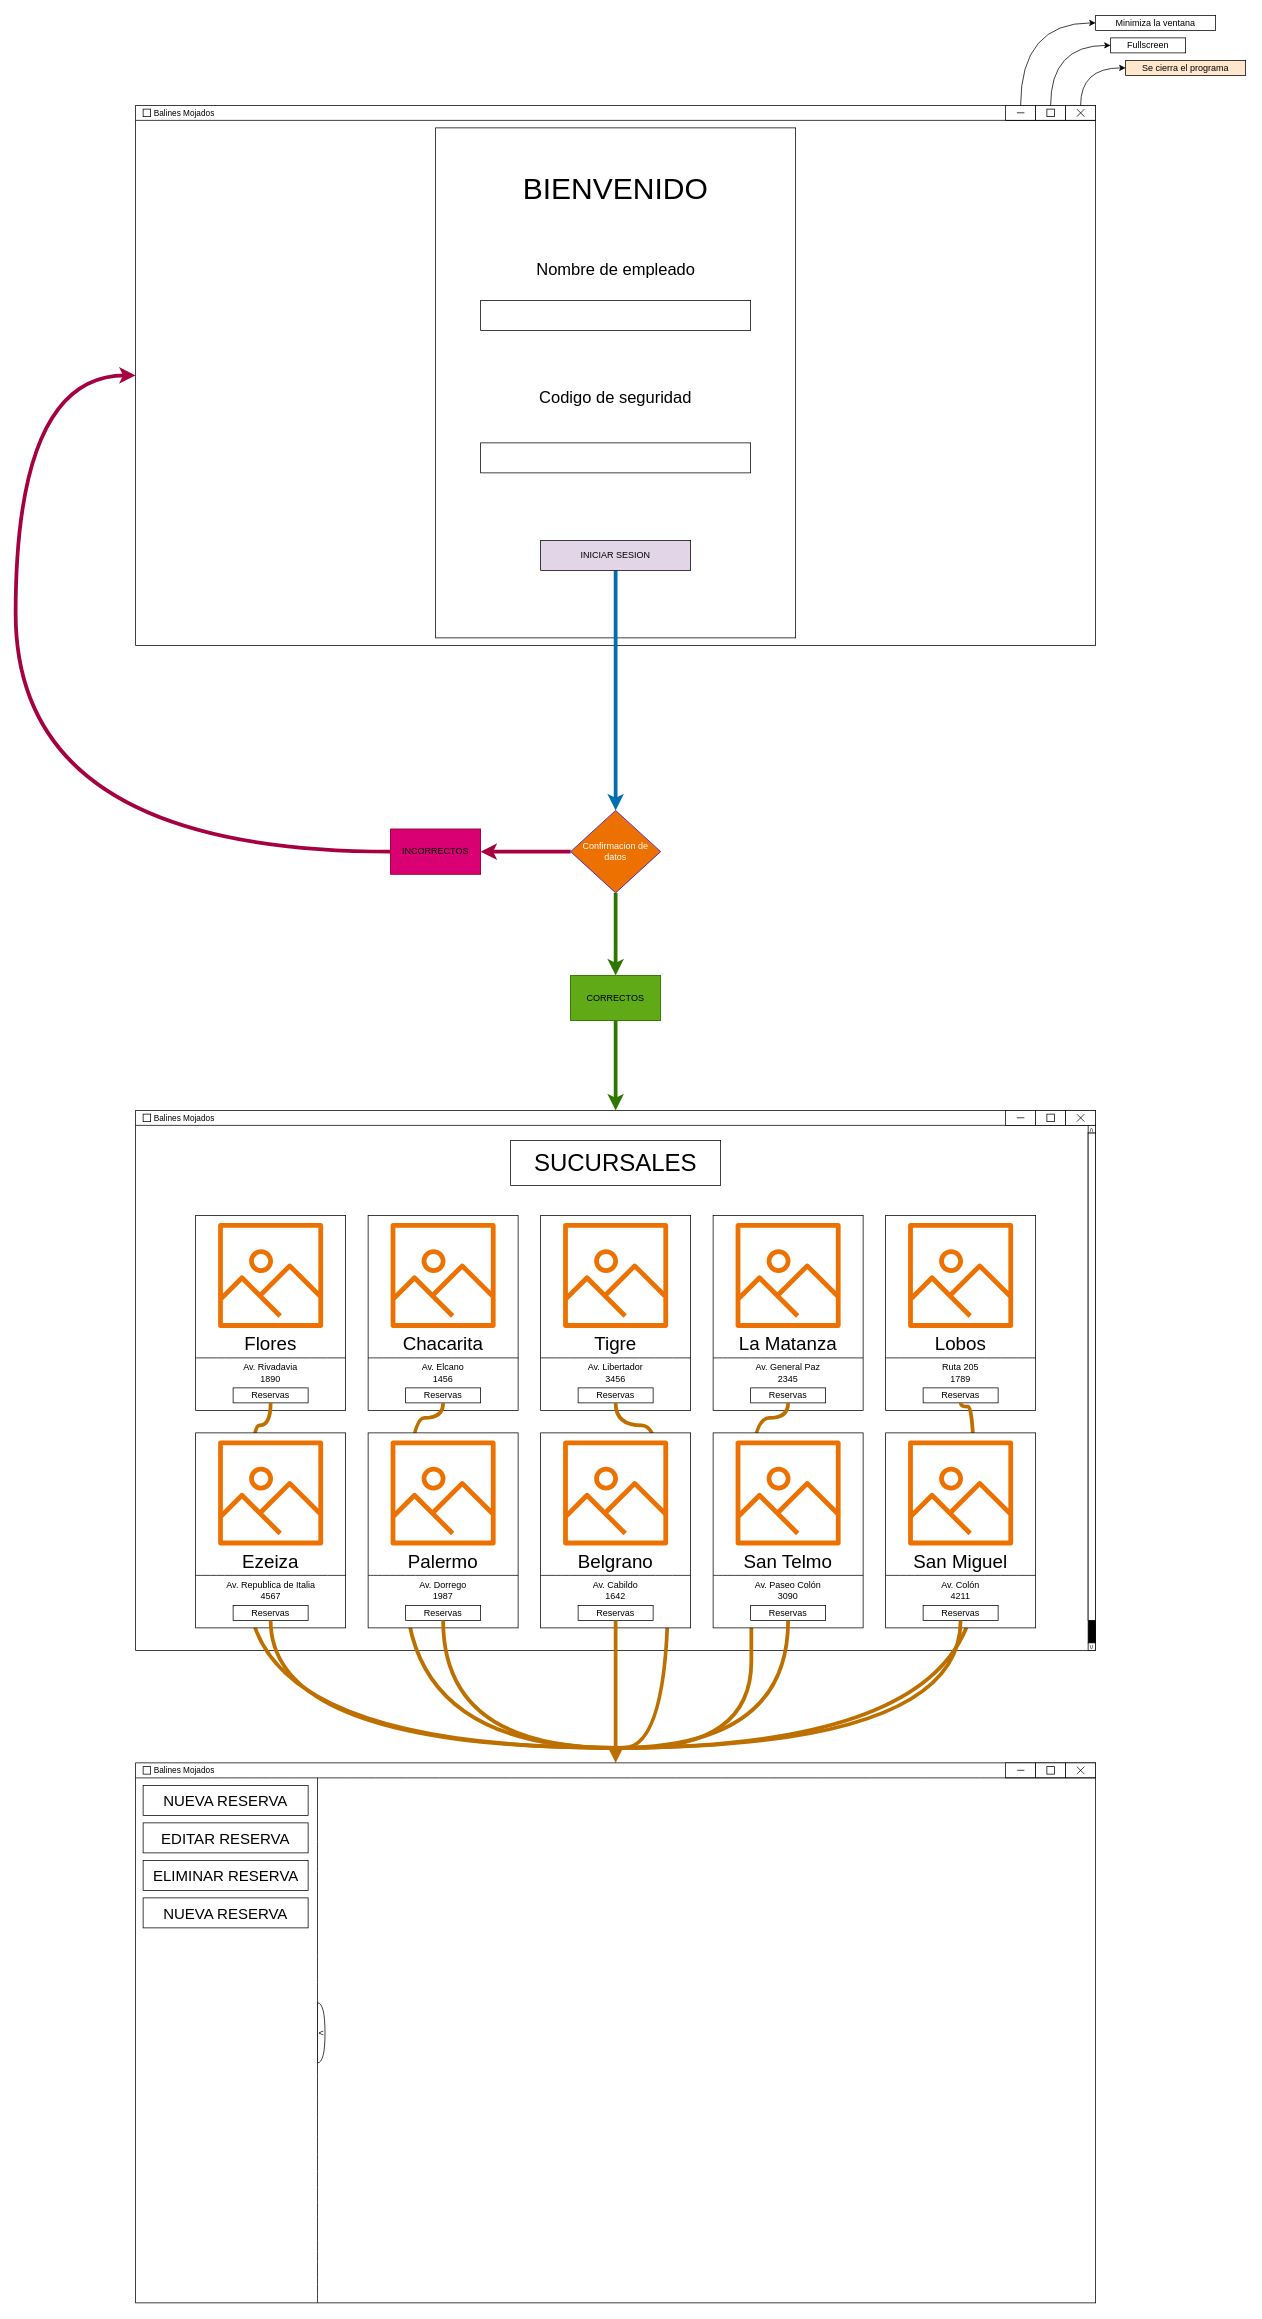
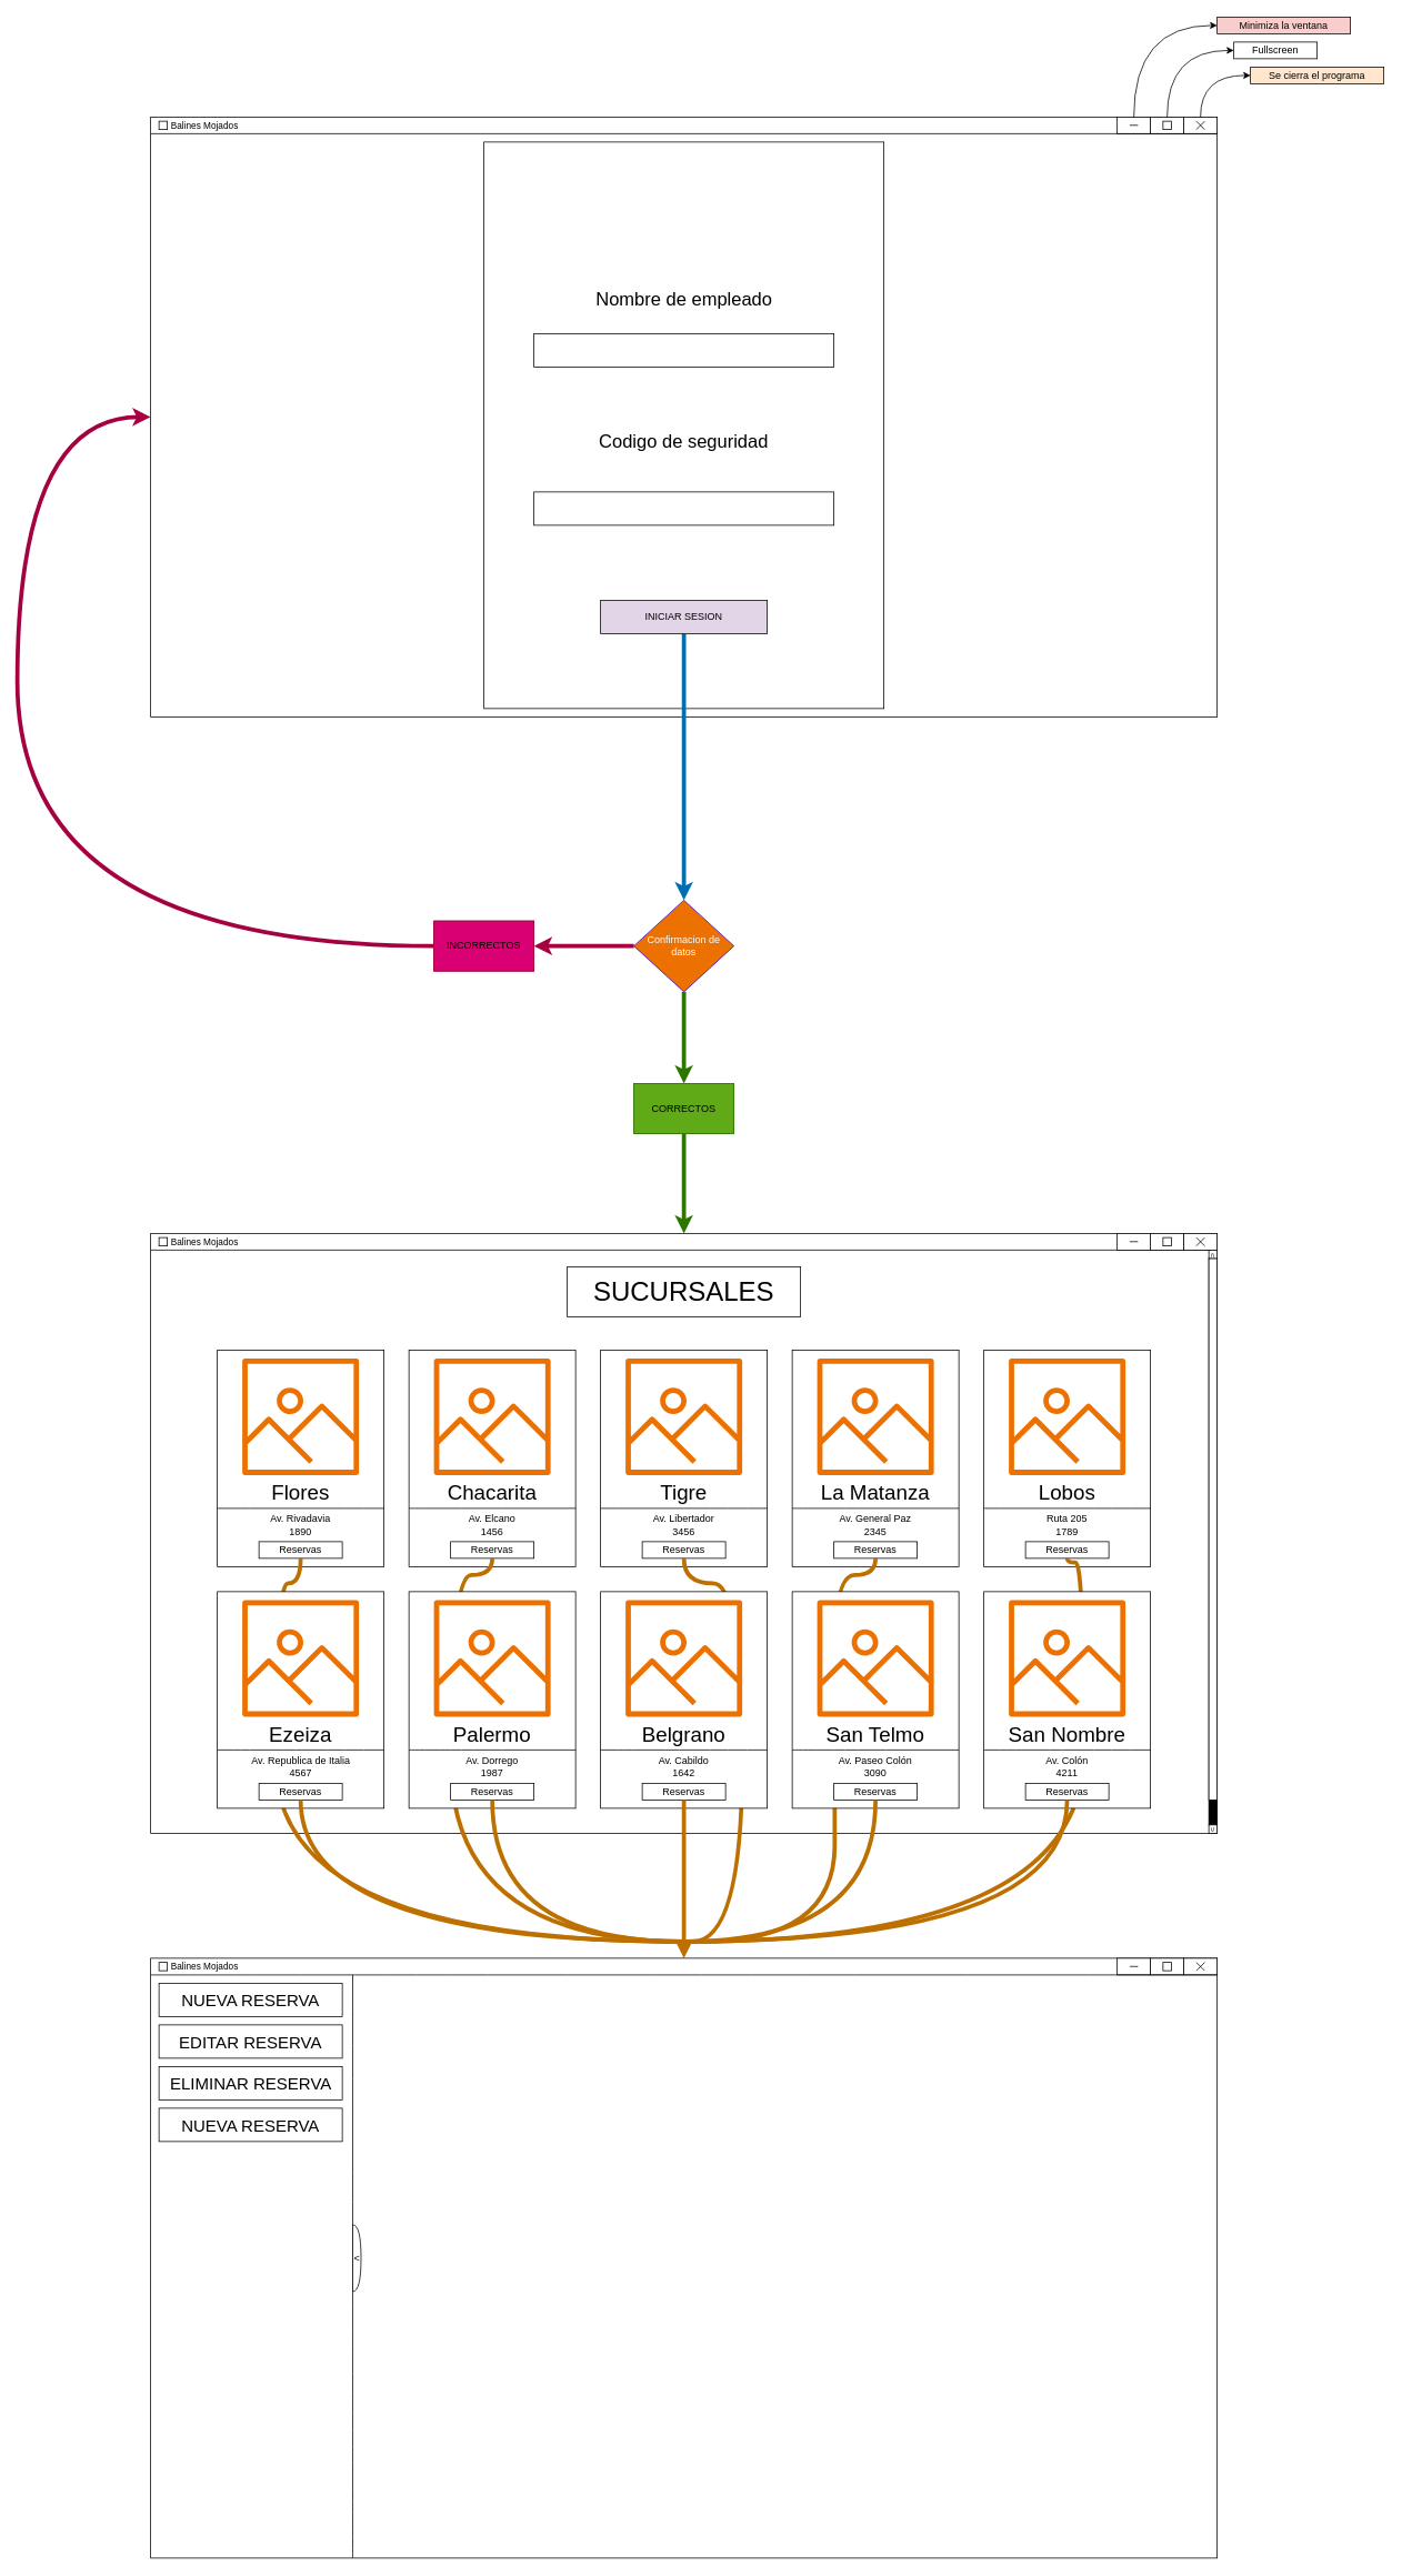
- <mxCell id="45" value="Minimiza la ventana" style="rounded=0;whiteSpace=wrap;html=1;movable=0;resizable=0;rotatable=0;deletable=0;editable=0;locked=1;connectable=0;" vertex="1" parent="1"><mxGeometry x="1460" y="20" width="160" height="20" as="geometry" /></mxCell>
+ <mxCell id="45" value="Minimiza la ventana" style="rounded=0;whiteSpace=wrap;html=1;movable=0;resizable=0;rotatable=0;deletable=0;editable=0;locked=1;connectable=0;fillColor=#f8cecc;" vertex="1" parent="1"><mxGeometry x="1460" y="20" width="160" height="20" as="geometry" /></mxCell>
- <mxCell id="34" value="BIENVENIDO" style="text;html=1;align=center;verticalAlign=middle;whiteSpace=wrap;rounded=0;fontSize=40;movable=0;resizable=0;rotatable=0;deletable=0;editable=0;locked=1;connectable=0;" vertex="1" parent="1"><mxGeometry x="685" y="220" width="270" height="60" as="geometry" /></mxCell>
- <mxCell id="131" value="San Miguel" style="text;html=1;align=center;verticalAlign=middle;whiteSpace=wrap;rounded=0;fontSize=25;movable=0;resizable=0;rotatable=0;deletable=0;editable=0;locked=1;connectable=0;" vertex="1" parent="1"><mxGeometry x="1190" y="2065" width="180" height="30" as="geometry" /></mxCell>
+ <mxCell id="131" value="San Nombre" style="text;html=1;align=center;verticalAlign=middle;whiteSpace=wrap;rounded=0;fontSize=25;movable=0;resizable=0;rotatable=0;deletable=0;editable=0;locked=1;connectable=0;" vertex="1" parent="1"><mxGeometry x="1190" y="2065" width="180" height="30" as="geometry" /></mxCell>
